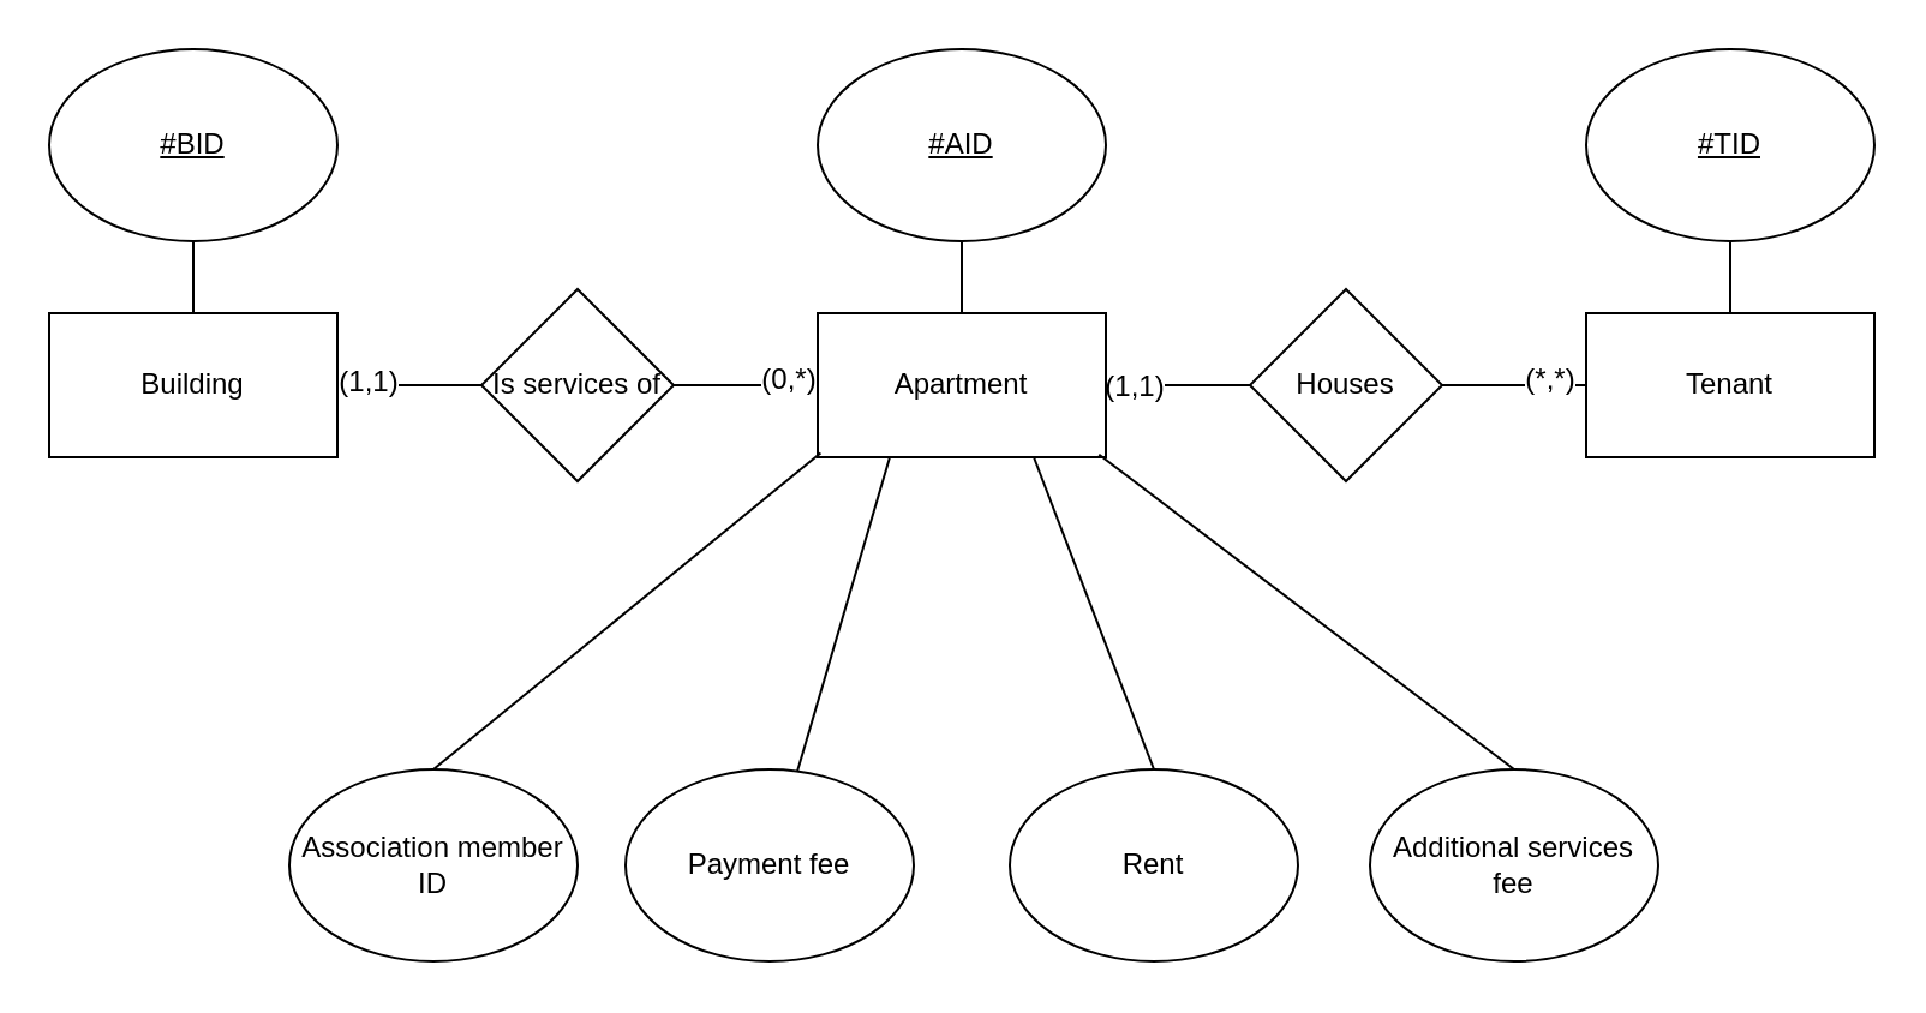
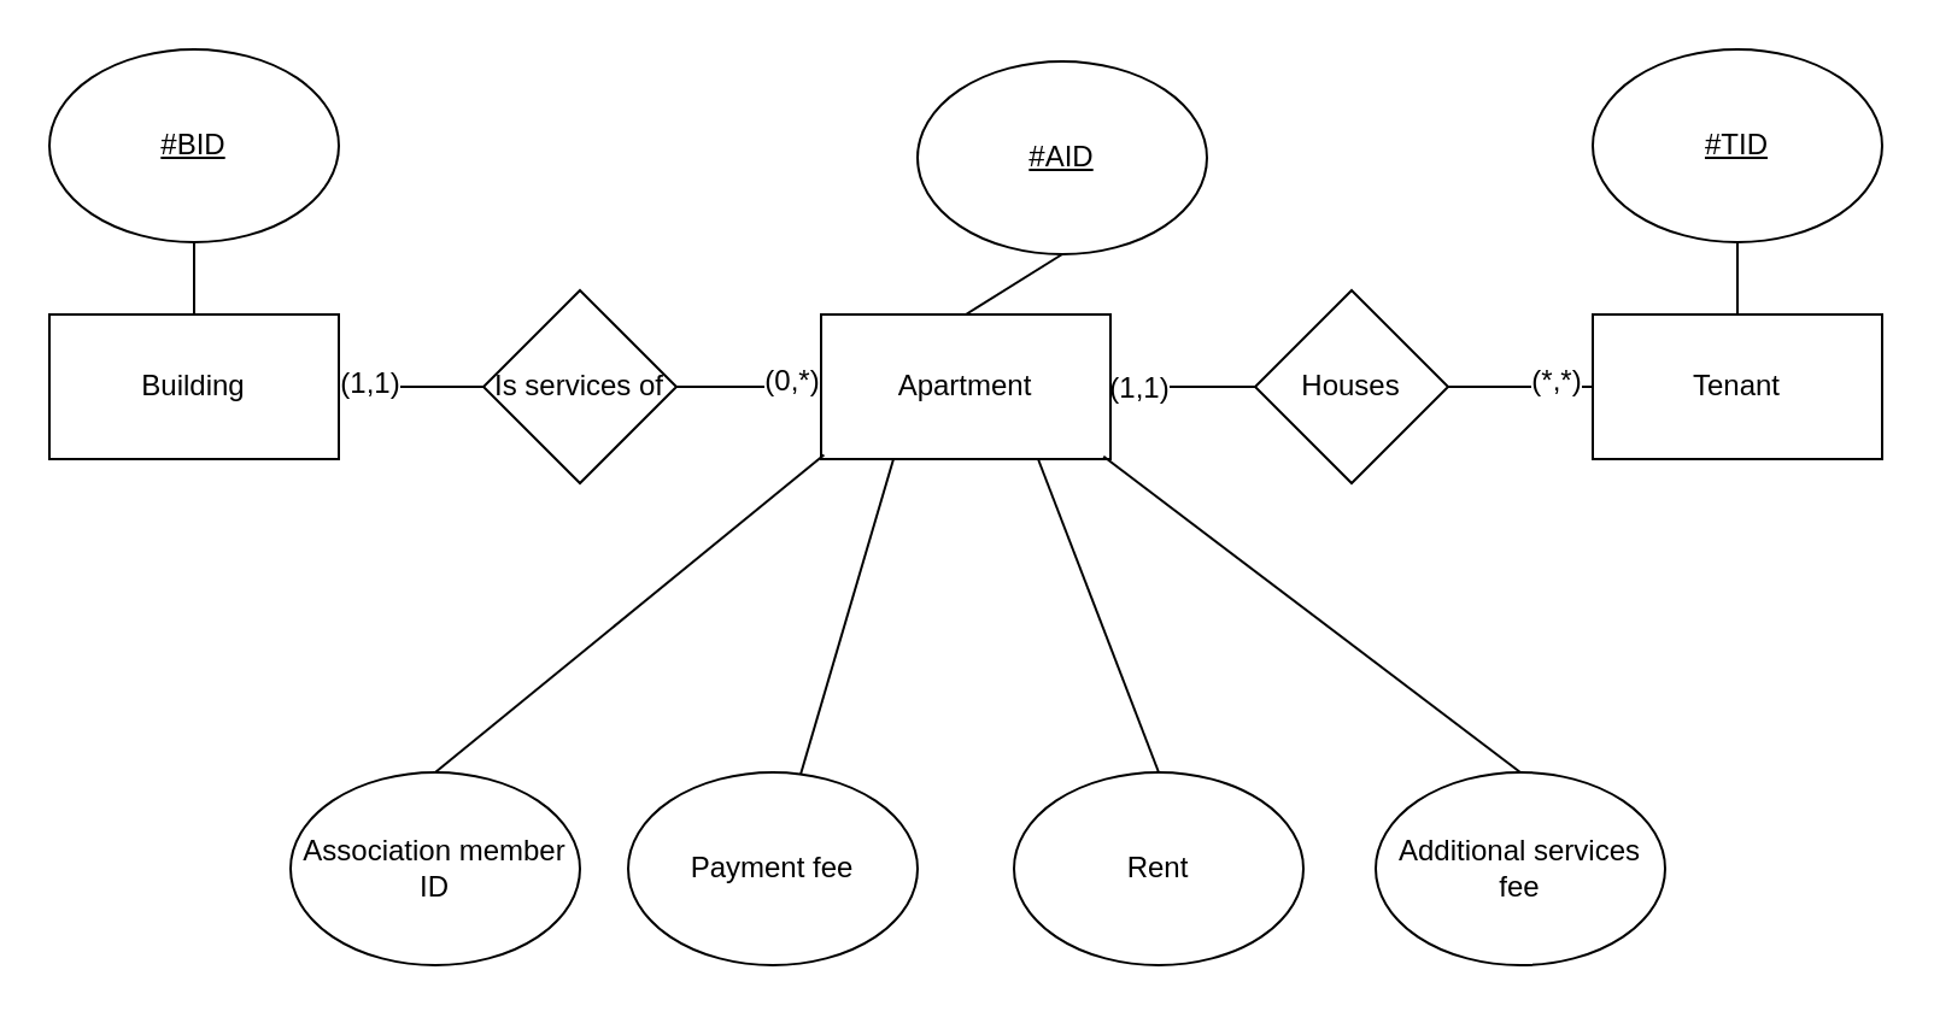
- <mxCell id="21" value="&lt;u&gt;#AID&lt;/u&gt;" style="ellipse;whiteSpace=wrap;html=1;" vertex="1" parent="1"><mxGeometry x="340" y="20" width="120" height="80" as="geometry" /></mxCell>
+ <mxCell id="21" value="&lt;u&gt;#AID&lt;/u&gt;" style="ellipse;whiteSpace=wrap;html=1;" vertex="1" parent="1"><mxGeometry x="380" y="25" width="120" height="80" as="geometry" /></mxCell>
